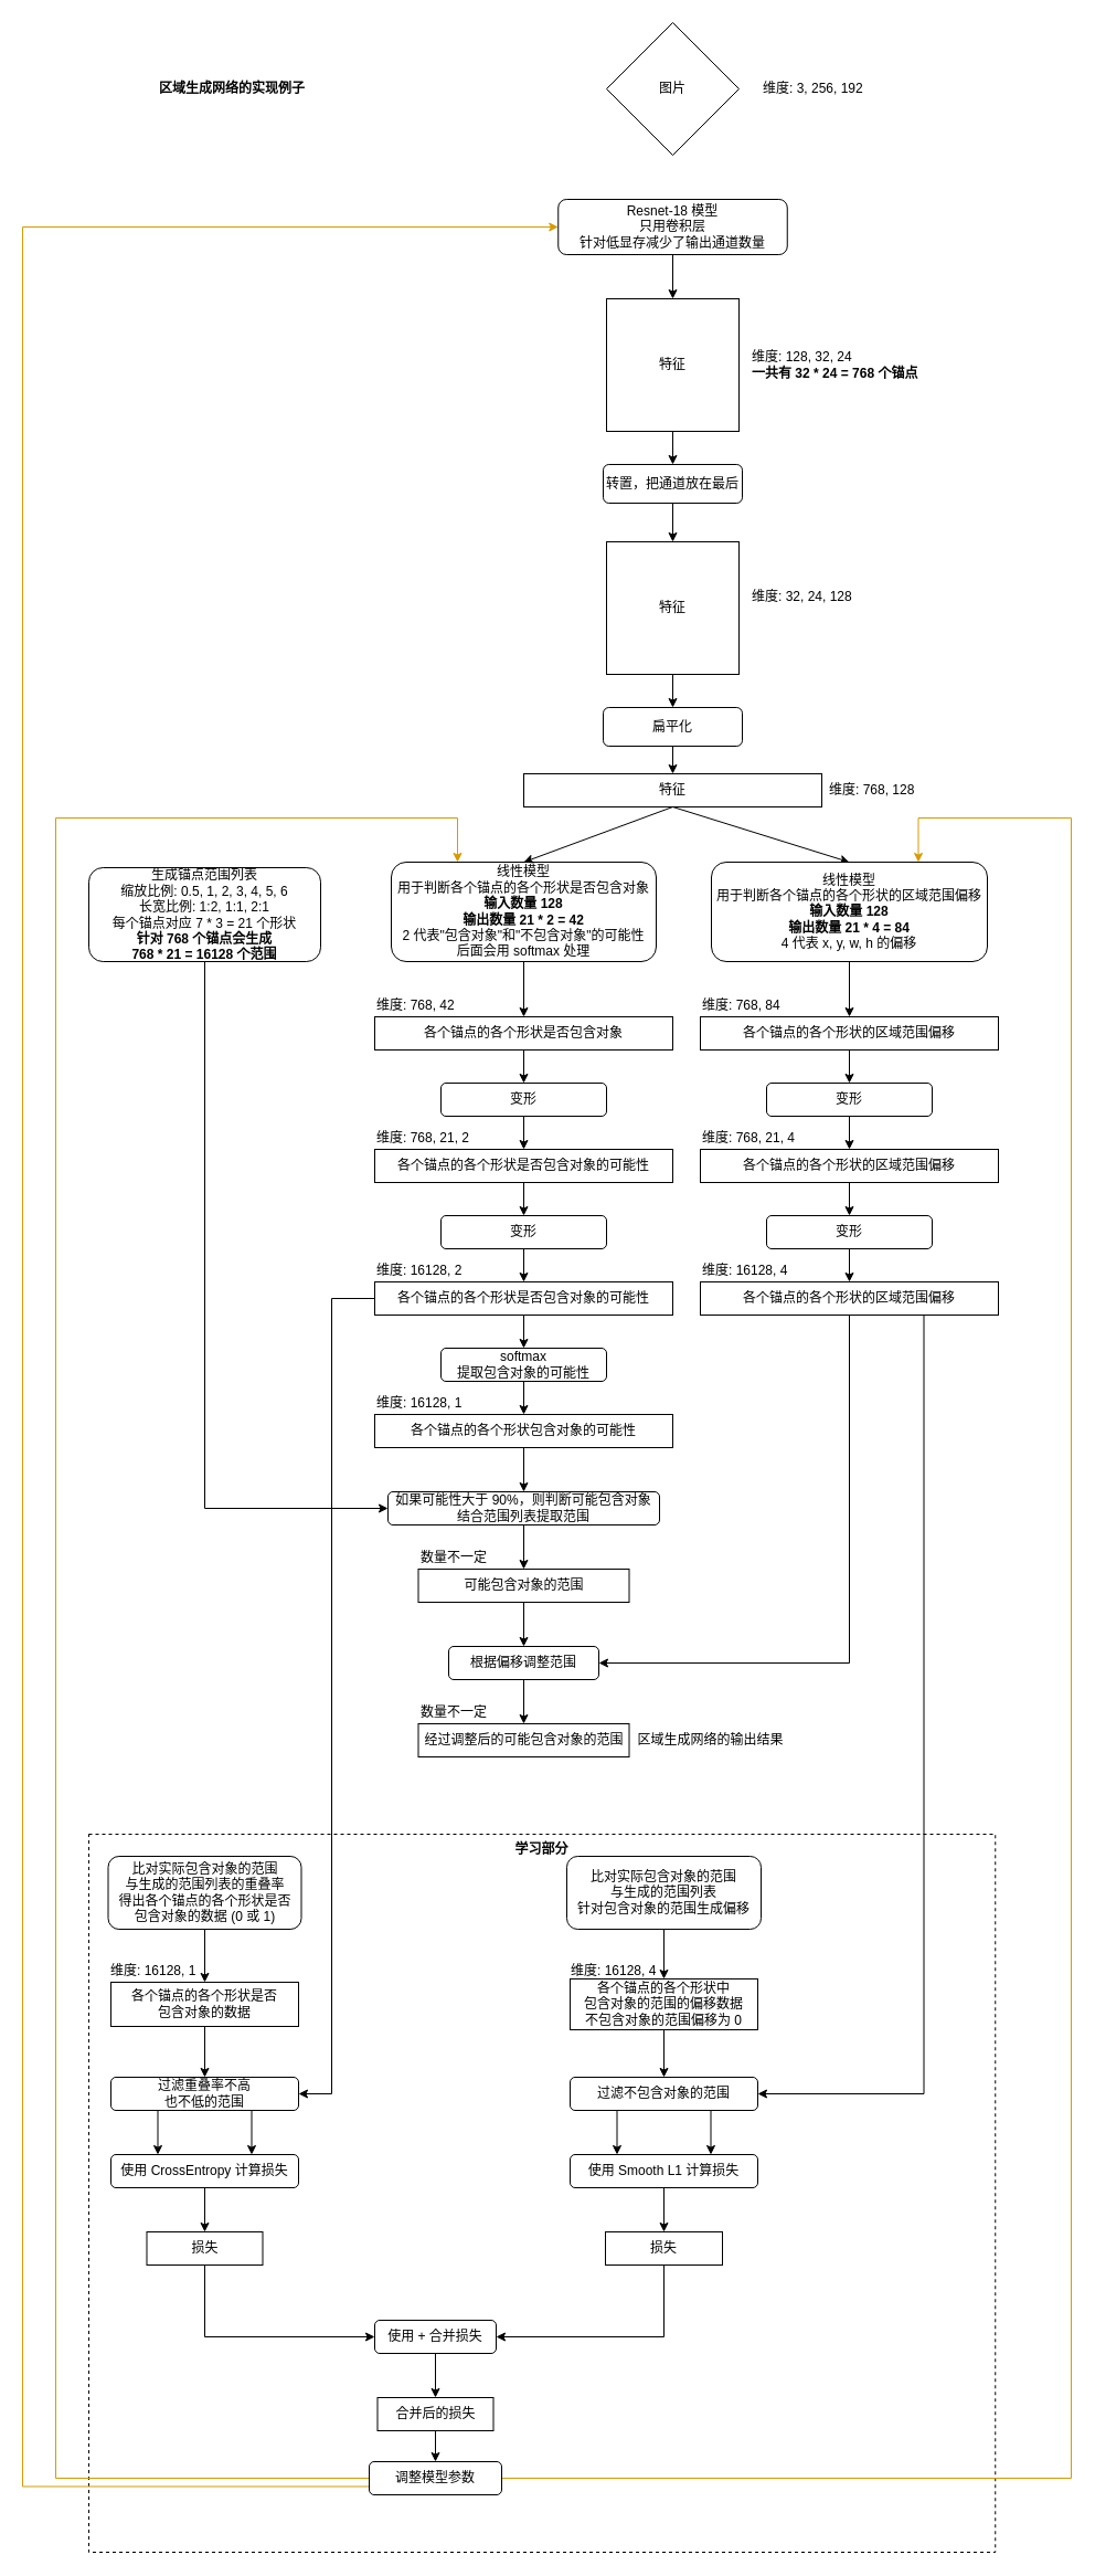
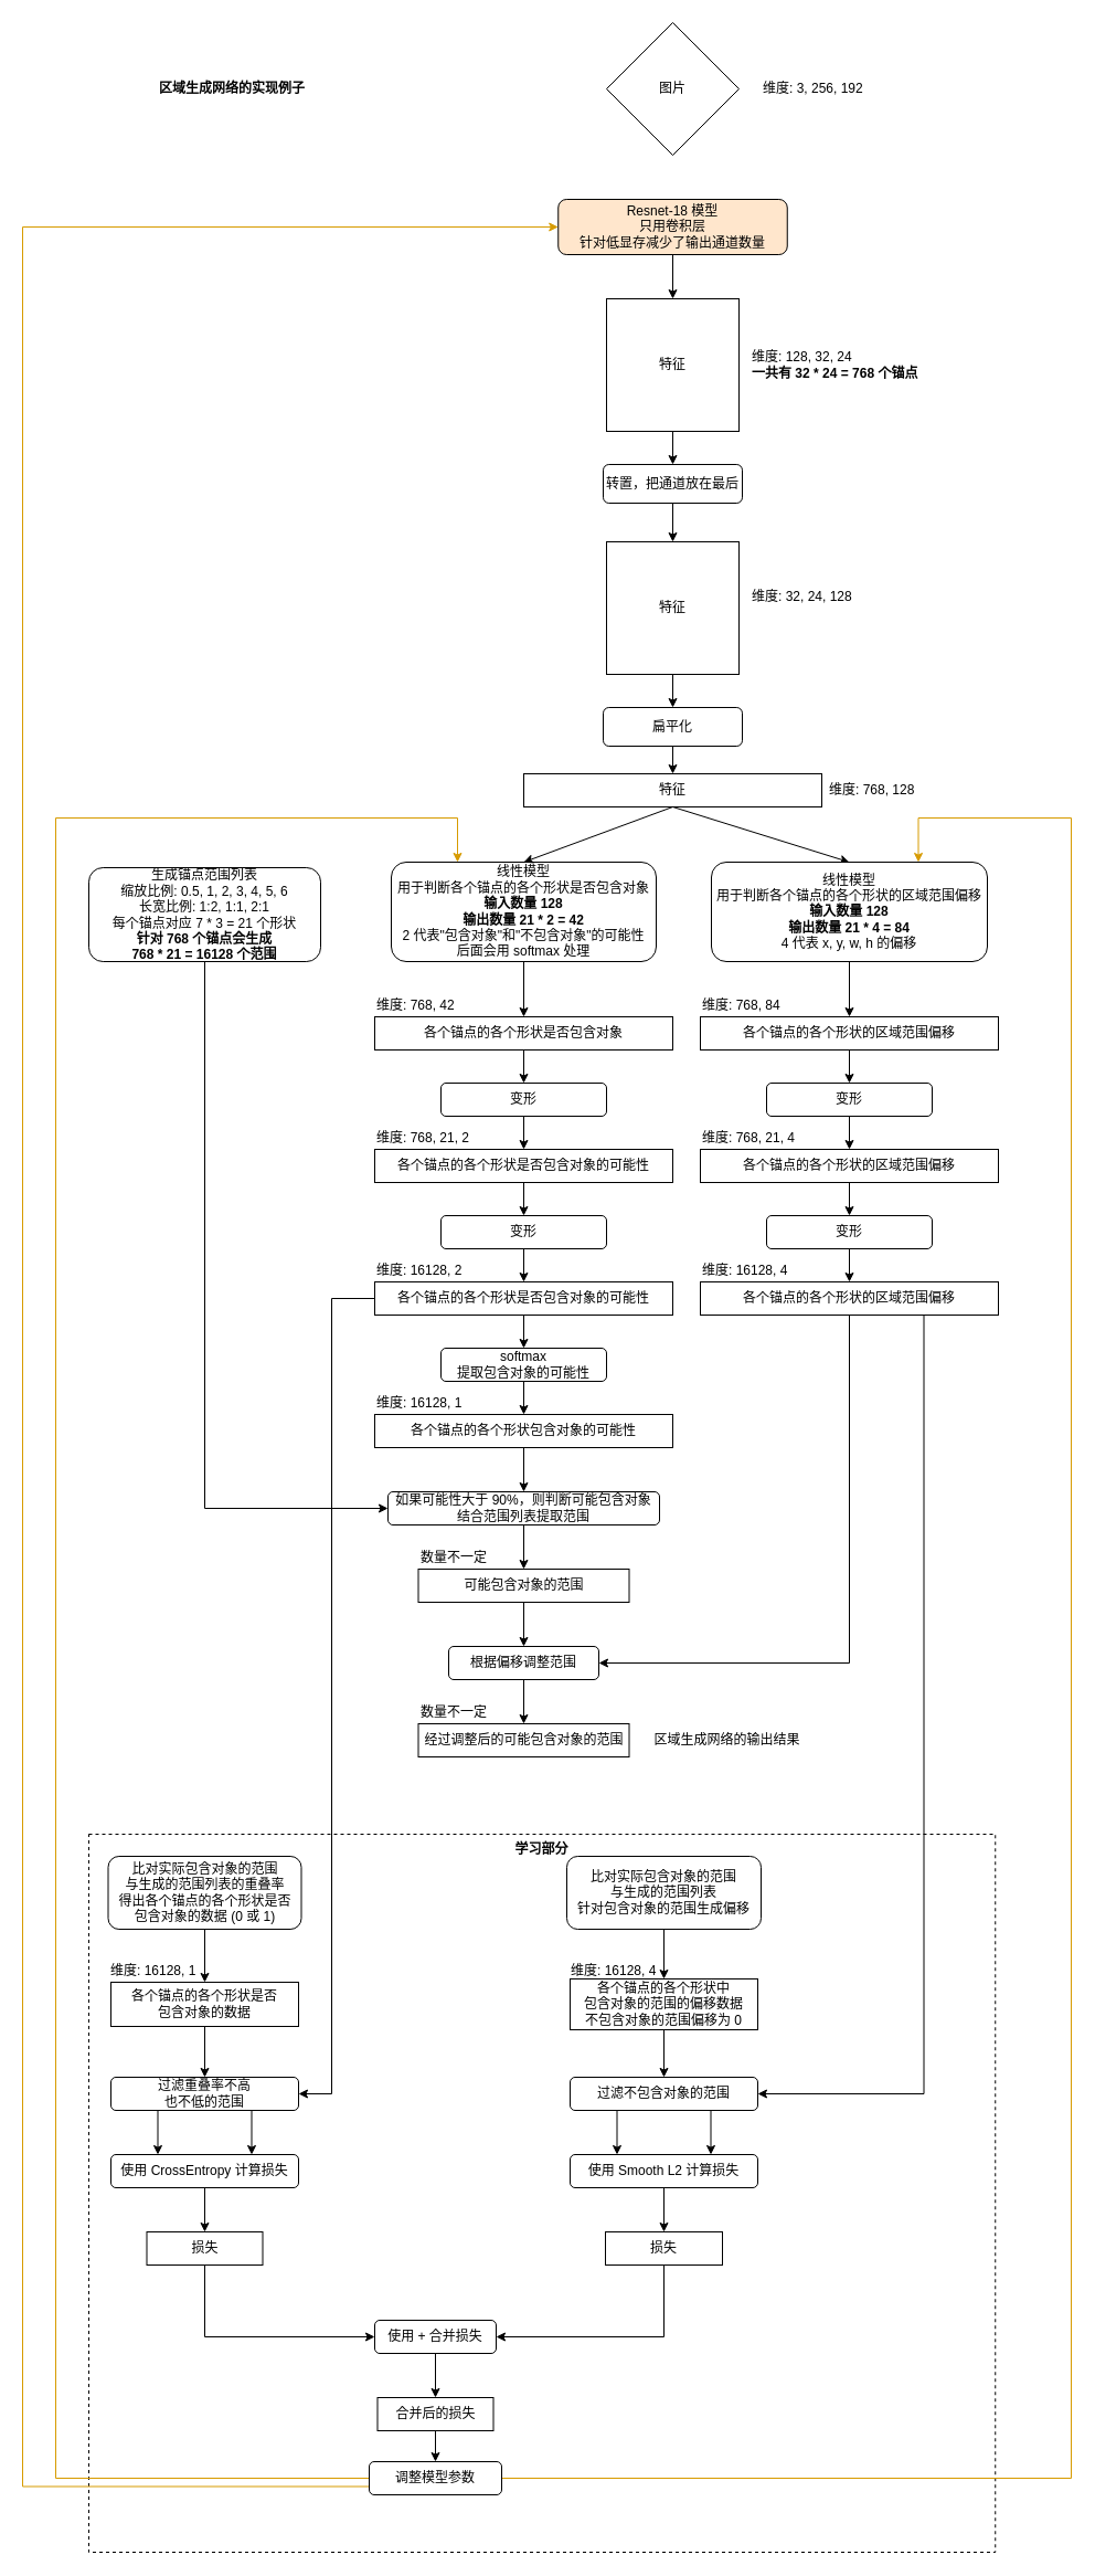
- <mxCell id="5" value="Resnet-18 模型&lt;br&gt;只用卷积层&lt;br&gt;针对低显存减少了输出通道数量" style="rounded=1;whiteSpace=wrap;html=1;align=center;" vertex="1" parent="1"><mxGeometry x="505.25" y="180" width="207.5" height="50" as="geometry" /></mxCell>
+ <mxCell id="5" value="Resnet-18 模型&lt;br&gt;只用卷积层&lt;br&gt;针对低显存减少了输出通道数量" style="rounded=1;whiteSpace=wrap;html=1;align=center;fillColor=#ffe6cc;" vertex="1" parent="1"><mxGeometry x="505.25" y="180" width="207.5" height="50" as="geometry" /></mxCell>
- <mxCell id="103" value="区域生成网络的输出结果" style="text;html=1;strokeColor=none;fillColor=none;align=center;verticalAlign=middle;whiteSpace=wrap;rounded=0;dashed=1;" vertex="1" parent="1"><mxGeometry x="574.25" y="1565" width="138.5" height="20" as="geometry" /></mxCell>
+ <mxCell id="103" value="区域生成网络的输出结果" style="text;html=1;strokeColor=none;fillColor=none;align=center;verticalAlign=middle;whiteSpace=wrap;rounded=0;dashed=1;" vertex="1" parent="1"><mxGeometry x="589.25" y="1565" width="138.5" height="20" as="geometry" /></mxCell>
- <mxCell id="81" value="使用 Smooth L1 计算损失" style="rounded=1;whiteSpace=wrap;html=1;align=center;" vertex="1" parent="1"><mxGeometry x="516" y="1950" width="170" height="30" as="geometry" /></mxCell>
+ <mxCell id="81" value="使用 Smooth L2 计算损失" style="rounded=1;whiteSpace=wrap;html=1;align=center;" vertex="1" parent="1"><mxGeometry x="516" y="1950" width="170" height="30" as="geometry" /></mxCell>
